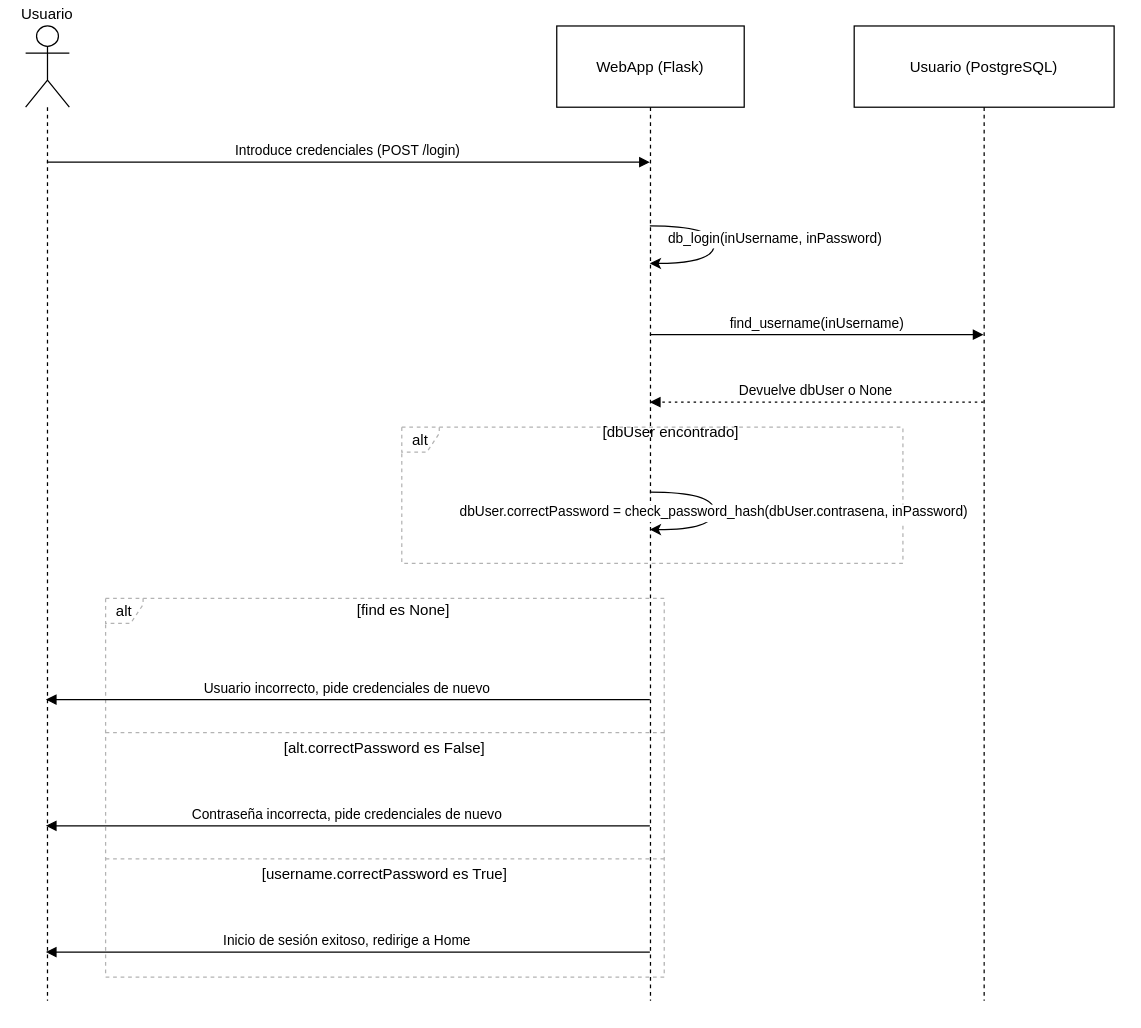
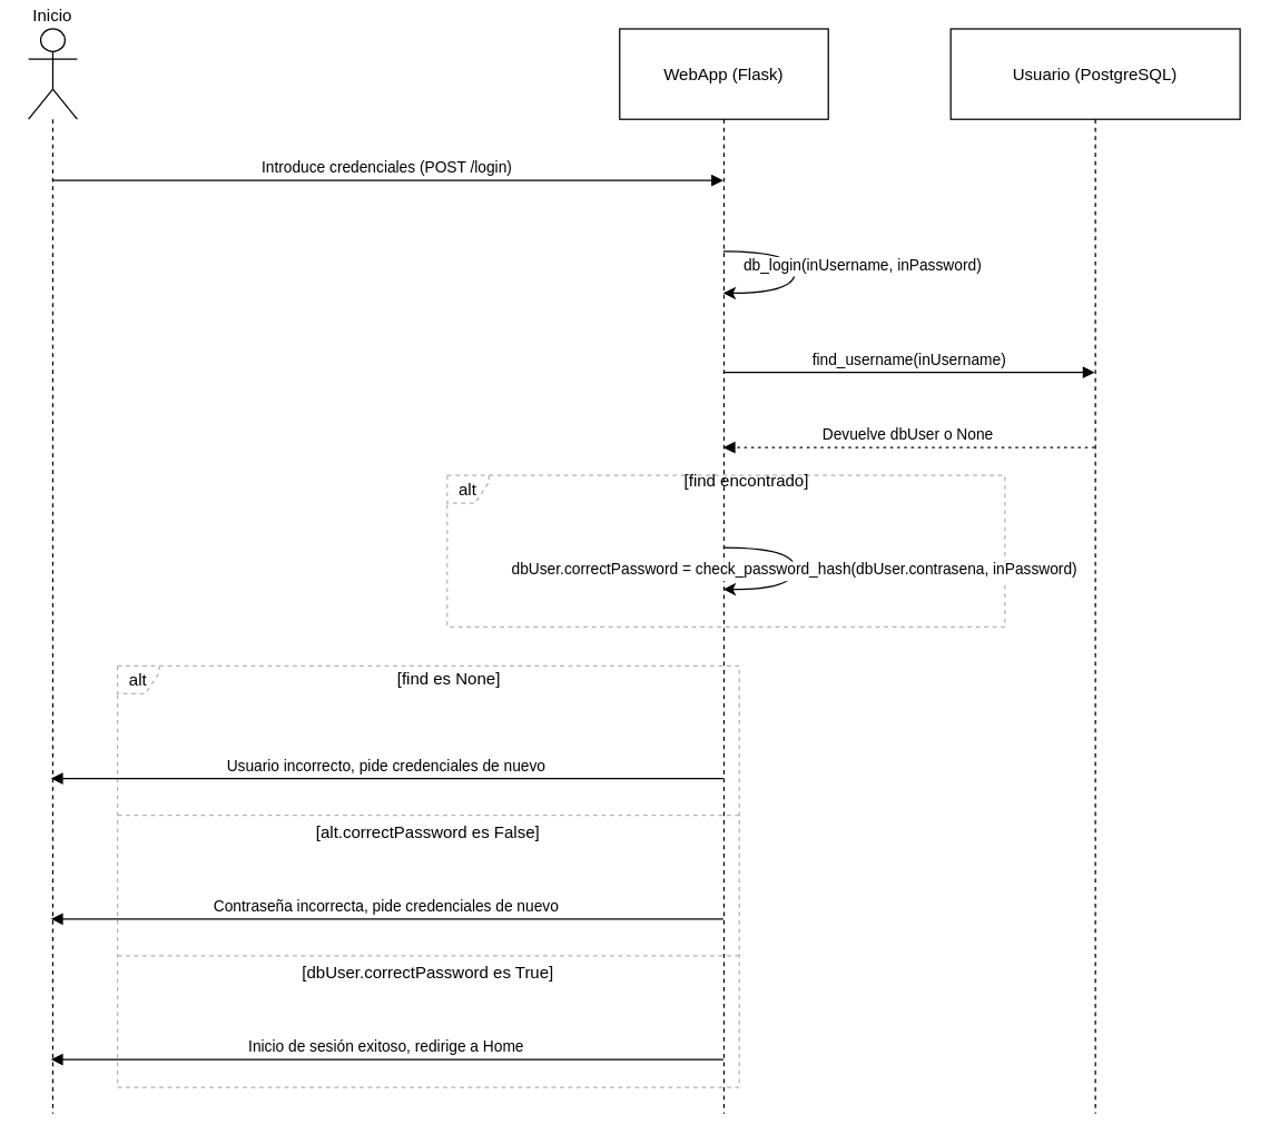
- <mxCell id="2" value="Usuario" style="shape=umlLifeline;perimeter=lifelinePerimeter;whiteSpace=wrap;container=1;dropTarget=0;collapsible=0;recursiveResize=0;outlineConnect=0;portConstraint=eastwest;newEdgeStyle={&quot;edgeStyle&quot;:&quot;elbowEdgeStyle&quot;,&quot;elbow&quot;:&quot;vertical&quot;,&quot;curved&quot;:0,&quot;rounded&quot;:0};participant=umlActor;verticalAlign=bottom;labelPosition=center;verticalLabelPosition=top;align=center;size=65;" parent="1" vertex="1"><mxGeometry x="20" y="20" width="35" height="780" as="geometry" /></mxCell>
+ <mxCell id="2" value="Inicio" style="shape=umlLifeline;perimeter=lifelinePerimeter;whiteSpace=wrap;container=1;dropTarget=0;collapsible=0;recursiveResize=0;outlineConnect=0;portConstraint=eastwest;newEdgeStyle={&quot;edgeStyle&quot;:&quot;elbowEdgeStyle&quot;,&quot;elbow&quot;:&quot;vertical&quot;,&quot;curved&quot;:0,&quot;rounded&quot;:0};participant=umlActor;verticalAlign=bottom;labelPosition=center;verticalLabelPosition=top;align=center;size=65;" parent="1" vertex="1"><mxGeometry x="20" y="20" width="35" height="780" as="geometry" /></mxCell>
- <mxCell id="6" value="[dbUser encontrado]" style="text;strokeColor=none;fillColor=none;align=center;verticalAlign=middle;whiteSpace=wrap;" parent="5" vertex="1"><mxGeometry x="30" width="371" height="8.898" as="geometry" /></mxCell>
+ <mxCell id="6" value="[find encontrado]" style="text;strokeColor=none;fillColor=none;align=center;verticalAlign=middle;whiteSpace=wrap;" parent="5" vertex="1"><mxGeometry x="30" width="371" height="8.898" as="geometry" /></mxCell>
- <mxCell id="10" value="[username.correctPassword es True]" style="shape=line;dashed=1;whiteSpace=wrap;verticalAlign=top;labelPosition=center;verticalLabelPosition=middle;align=center;strokeColor=#B3B3B3;" parent="7" vertex="1"><mxGeometry y="207" width="447" height="3" as="geometry" /></mxCell>
+ <mxCell id="10" value="[dbUser.correctPassword es True]" style="shape=line;dashed=1;whiteSpace=wrap;verticalAlign=top;labelPosition=center;verticalLabelPosition=middle;align=center;strokeColor=#B3B3B3;" parent="7" vertex="1"><mxGeometry y="207" width="447" height="3" as="geometry" /></mxCell>
